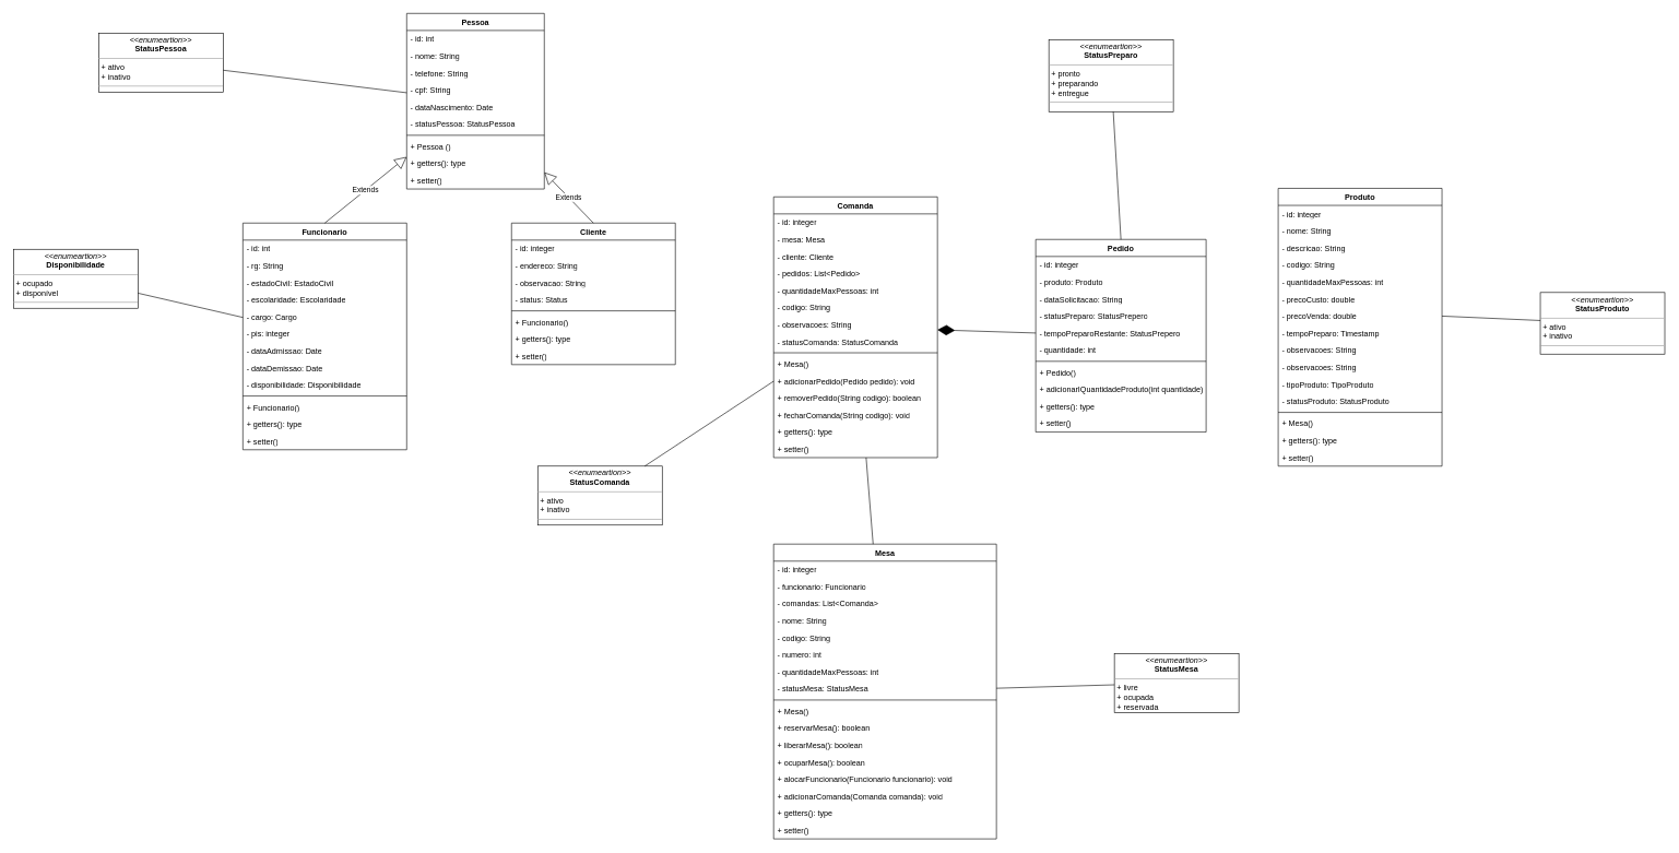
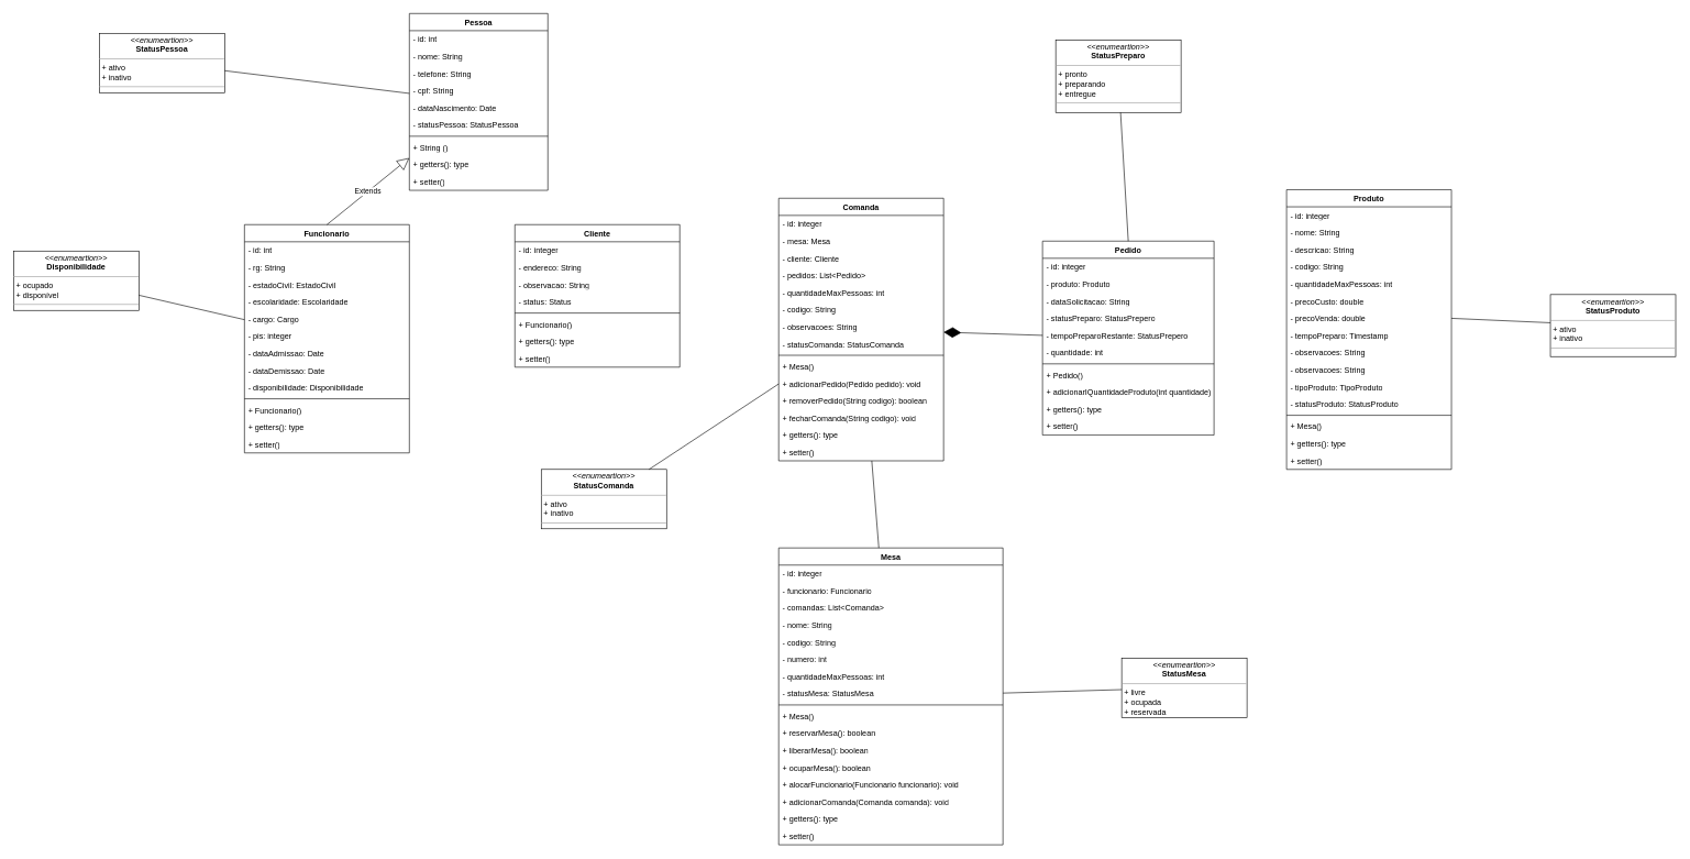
- <mxCell id="10" value="+ Pessoa ()" style="text;strokeColor=none;fillColor=none;align=left;verticalAlign=top;spacingLeft=4;spacingRight=4;overflow=hidden;rotatable=0;points=[[0,0.5],[1,0.5]];portConstraint=eastwest;whiteSpace=wrap;html=1;" vertex="1" parent="2"><mxGeometry y="190" width="210" height="26" as="geometry" /></mxCell>
+ <mxCell id="10" value="+ String ()" style="text;strokeColor=none;fillColor=none;align=left;verticalAlign=top;spacingLeft=4;spacingRight=4;overflow=hidden;rotatable=0;points=[[0,0.5],[1,0.5]];portConstraint=eastwest;whiteSpace=wrap;html=1;" vertex="1" parent="2"><mxGeometry y="190" width="210" height="26" as="geometry" /></mxCell>
- <mxCell id="100" value="Extends" style="endArrow=block;endSize=16;endFill=0;html=1;rounded=0;exitX=0.5;exitY=0;exitDx=0;exitDy=0;" edge="1" parent="1" source="27" target="2"><mxGeometry width="160" relative="1" as="geometry"><mxPoint x="505" y="350" as="sourcePoint" /><mxPoint x="630" y="229" as="targetPoint" /></mxGeometry></mxCell>
